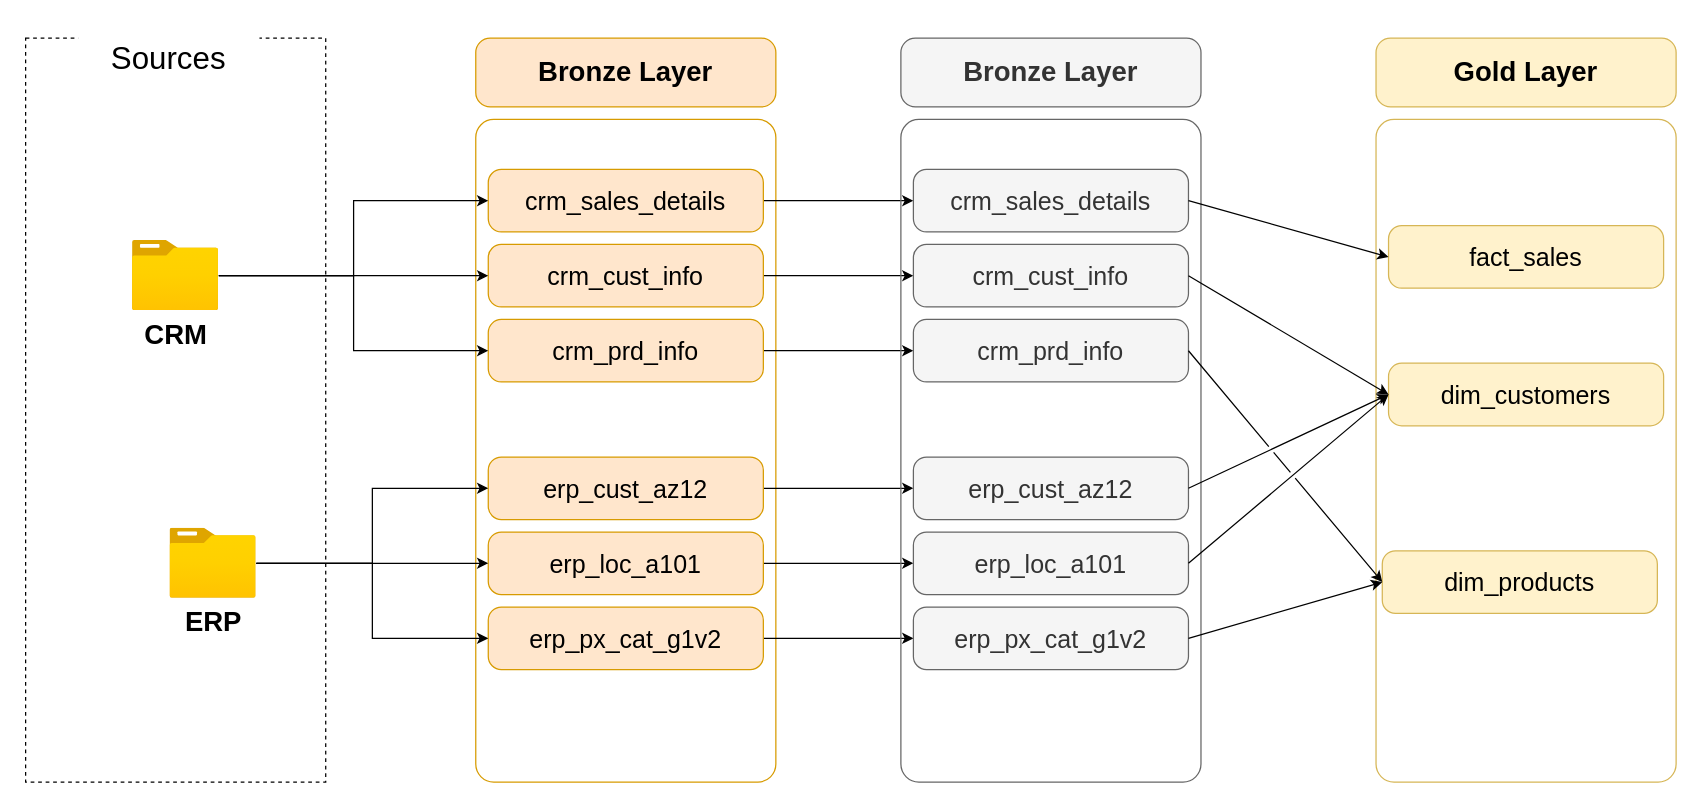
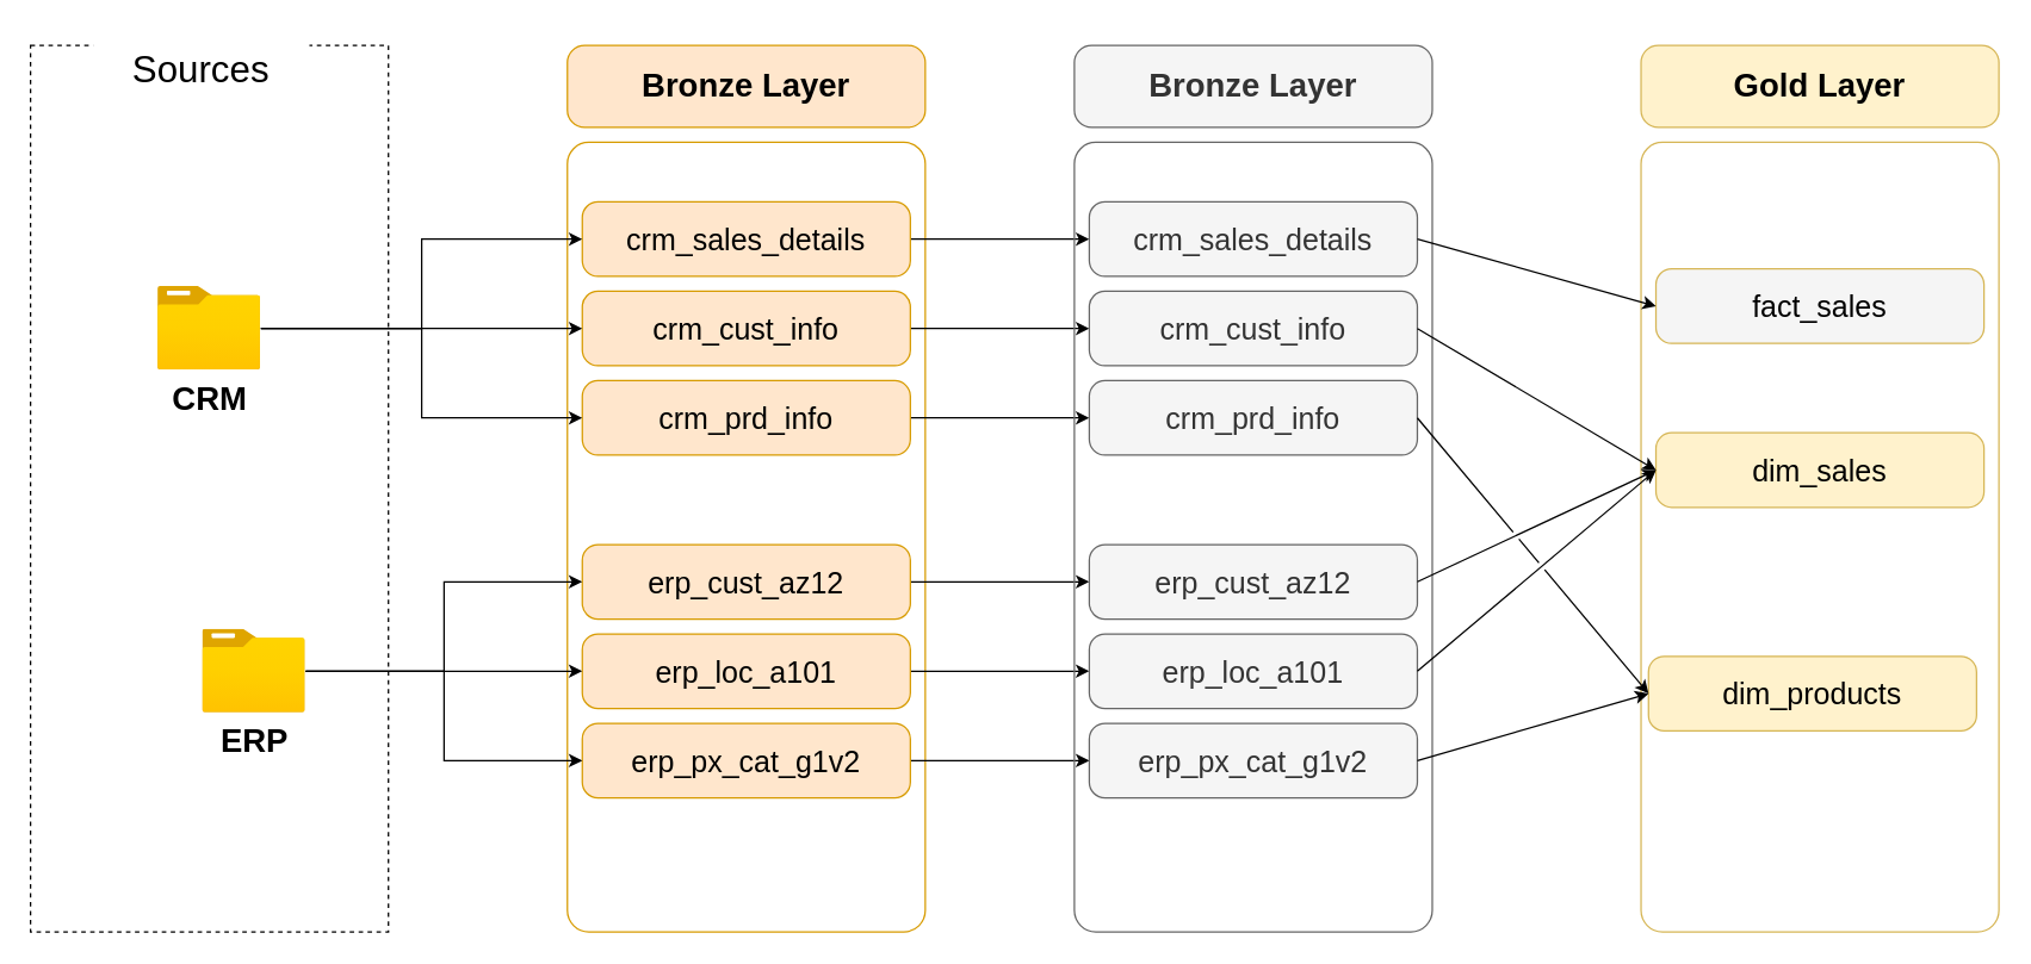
- <mxCell id="36" value="&lt;font style=&quot;font-size: 20px;&quot;&gt;fact_sales&lt;/font&gt;" style="rounded=1;whiteSpace=wrap;html=1;fillStyle=auto;fillColor=#fff2cc;strokeColor=#d6b656;arcSize=21;" vertex="1" parent="1"><mxGeometry x="1110" y="180" width="220" height="50" as="geometry" /></mxCell>
+ <mxCell id="36" value="&lt;font style=&quot;font-size: 20px;&quot;&gt;fact_sales&lt;/font&gt;" style="rounded=1;whiteSpace=wrap;html=1;fillStyle=auto;fillColor=#f5f5f5;strokeColor=#d6b656;arcSize=21;" vertex="1" parent="1"><mxGeometry x="1110" y="180" width="220" height="50" as="geometry" /></mxCell>
- <mxCell id="38" value="&lt;font style=&quot;font-size: 20px;&quot;&gt;dim_customers&lt;/font&gt;" style="rounded=1;whiteSpace=wrap;html=1;fillStyle=auto;fillColor=#fff2cc;strokeColor=#d6b656;arcSize=21;" vertex="1" parent="1"><mxGeometry x="1110" y="290" width="220" height="50" as="geometry" /></mxCell>
+ <mxCell id="38" value="&lt;font style=&quot;font-size: 20px;&quot;&gt;dim_sales&lt;/font&gt;" style="rounded=1;whiteSpace=wrap;html=1;fillStyle=auto;fillColor=#fff2cc;strokeColor=#d6b656;arcSize=21;" vertex="1" parent="1"><mxGeometry x="1110" y="290" width="220" height="50" as="geometry" /></mxCell>
